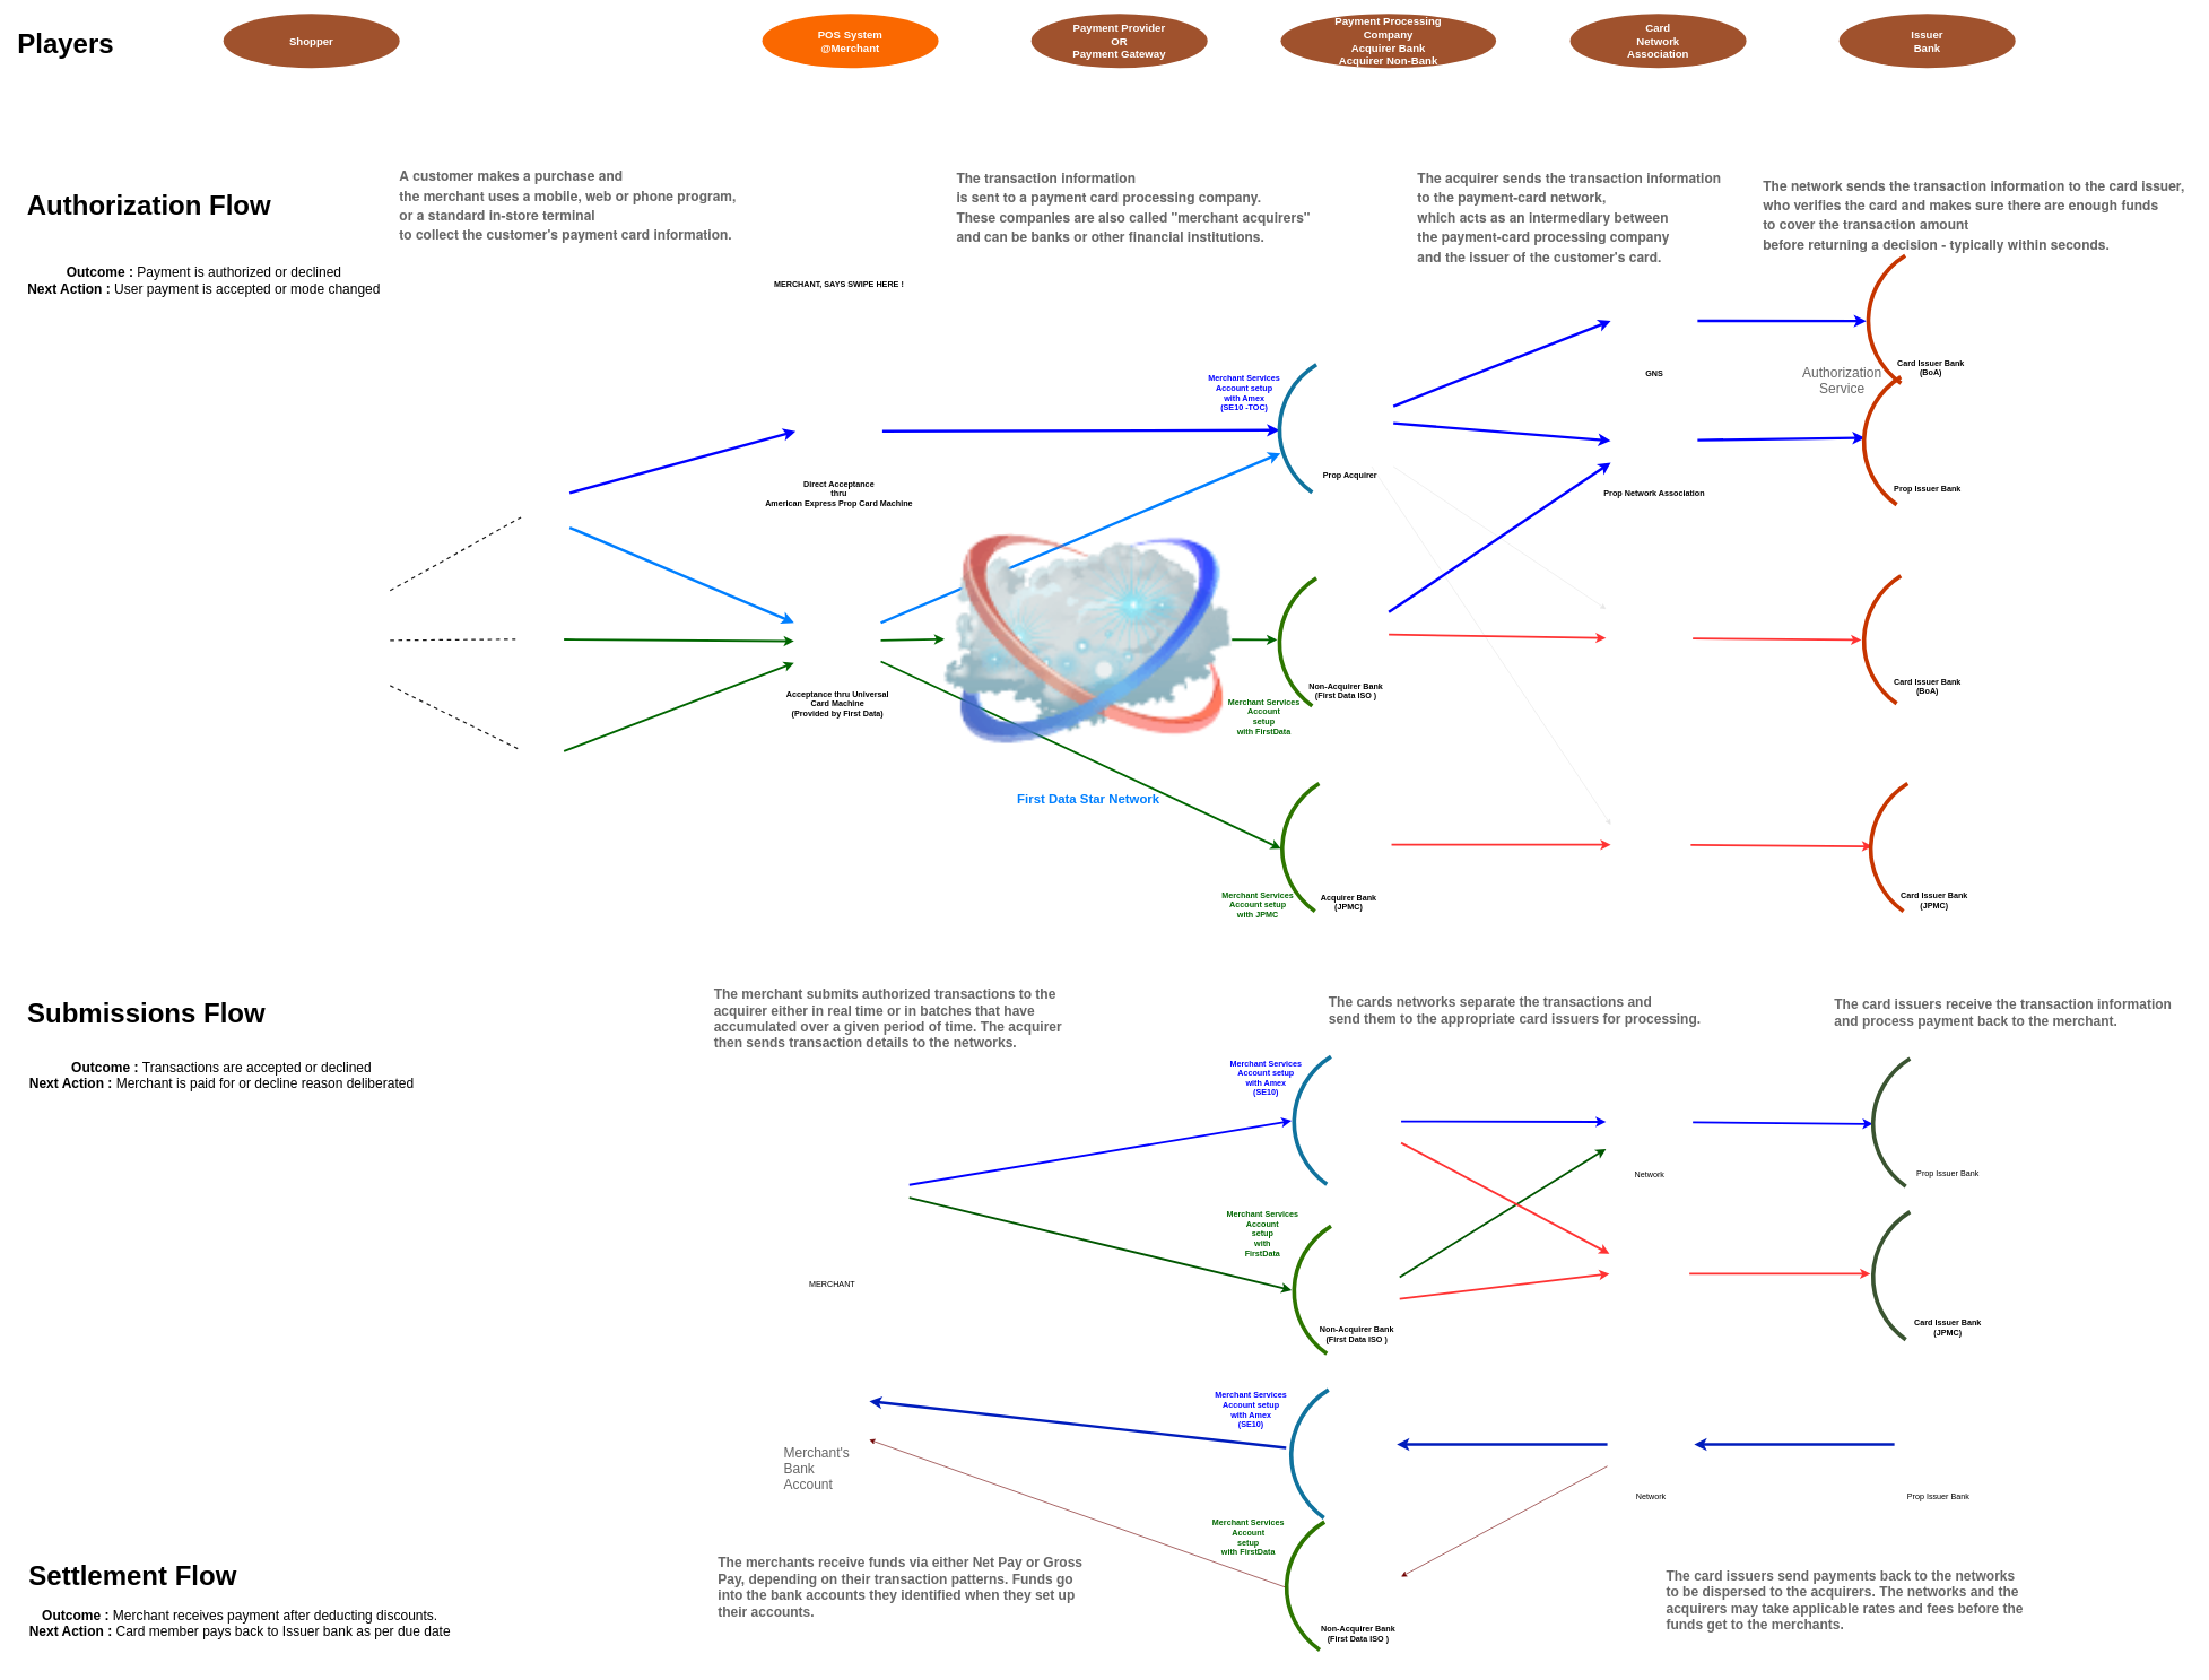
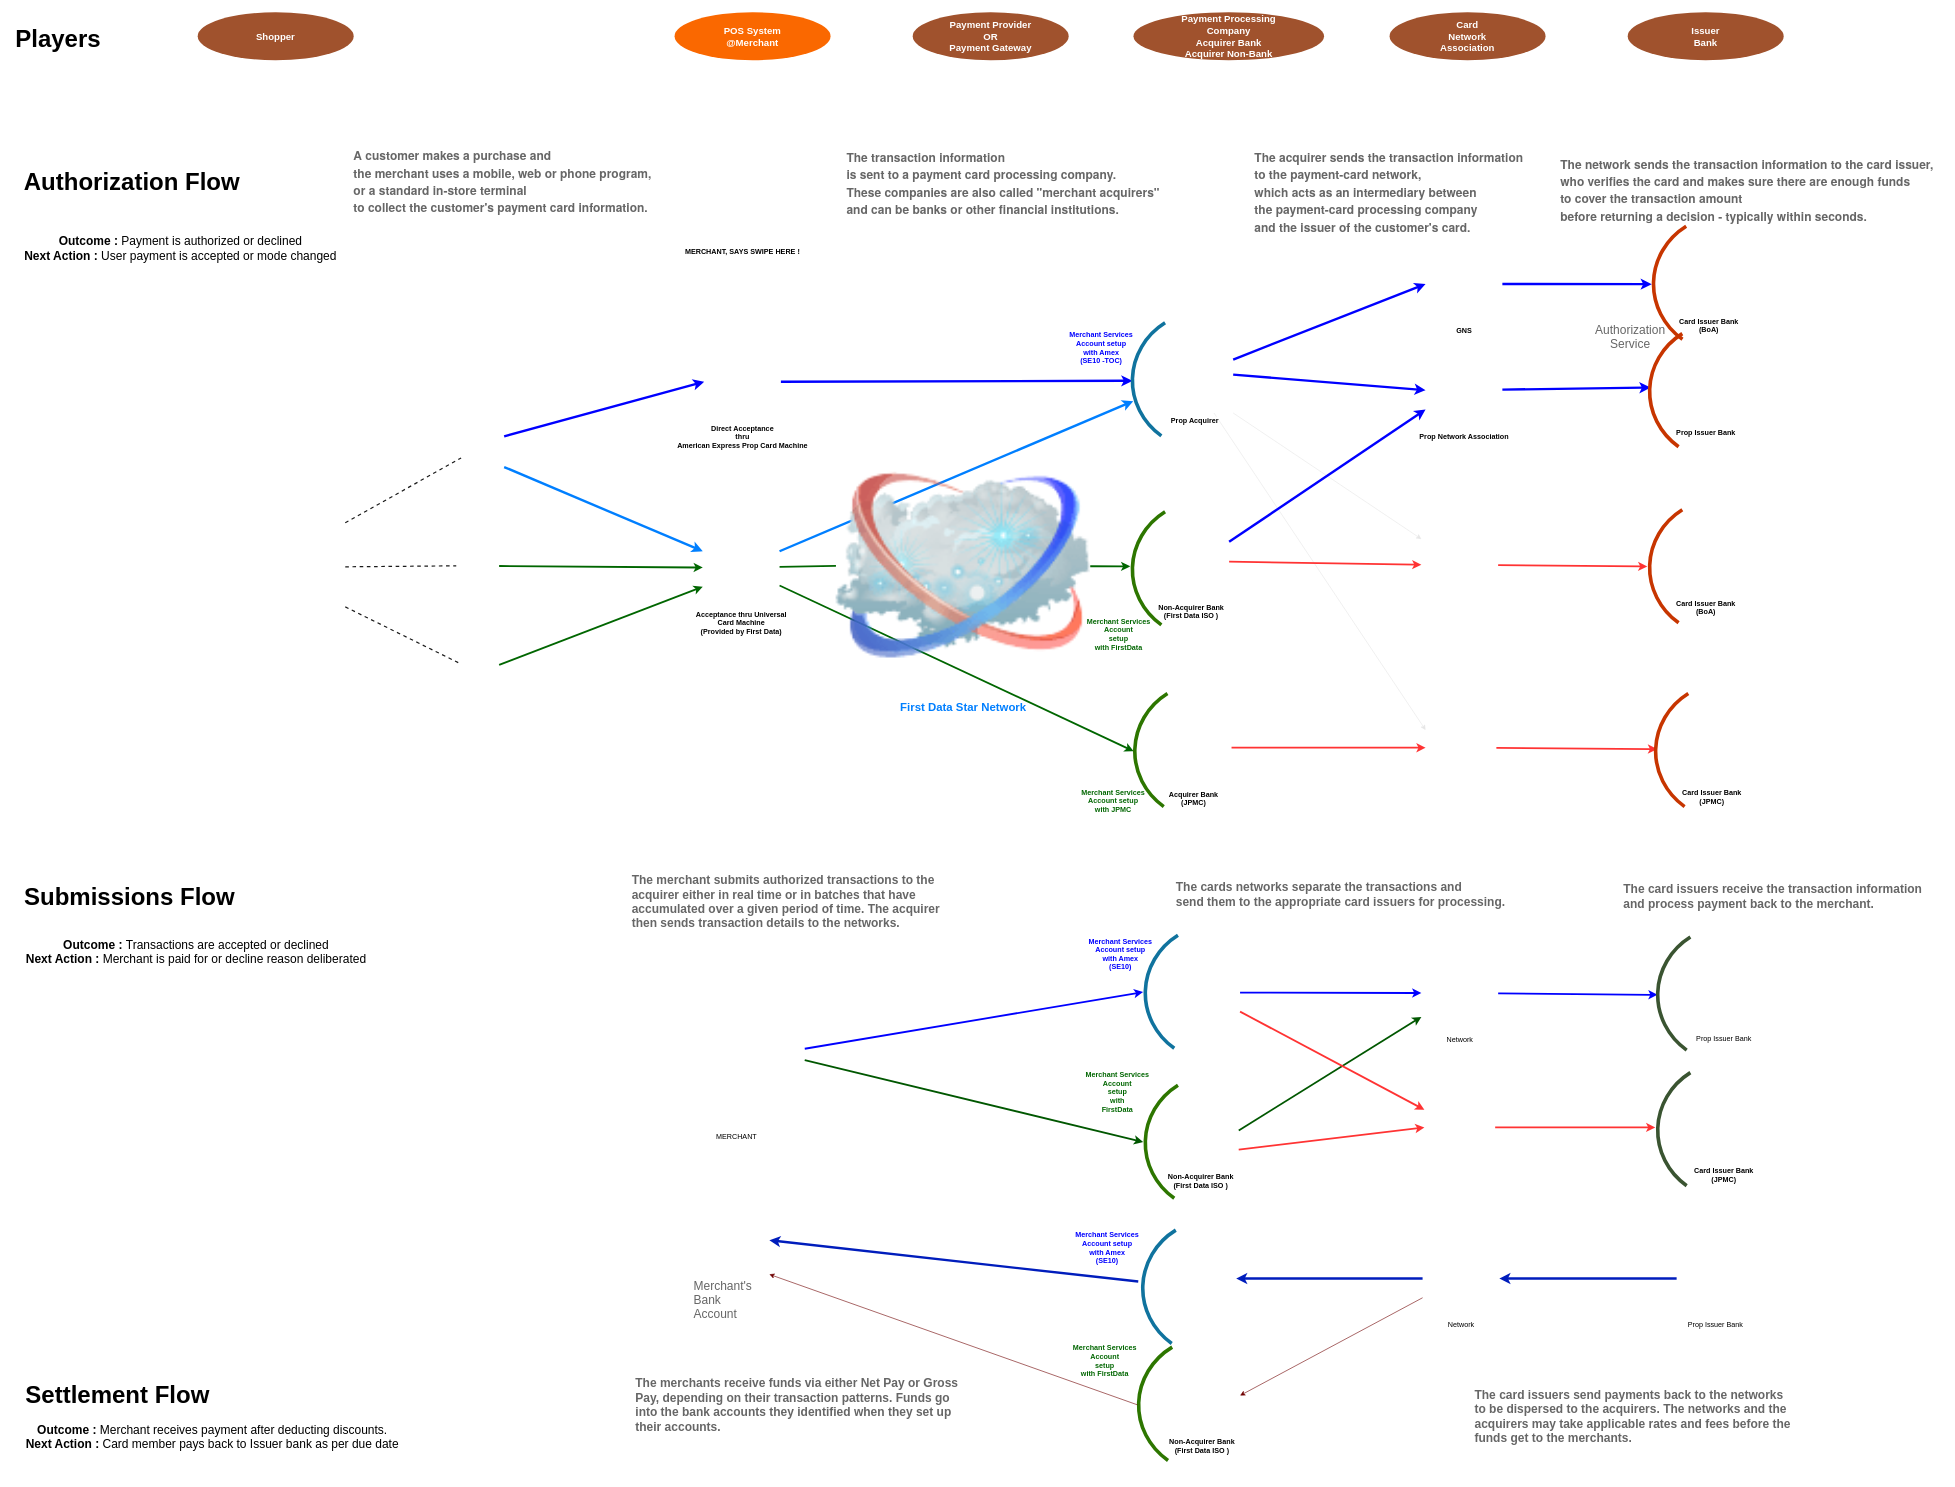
- <mxCell id="59" value="" style="edgeStyle=none;rounded=0;orthogonalLoop=1;jettySize=auto;html=1;entryX=0;entryY=0.5;entryDx=0;entryDy=0;strokeColor=#006600;strokeWidth=3;" parent="1" source="17" target="85" edge="1"><mxGeometry relative="1" as="geometry"><mxPoint x="1301.25" y="506" as="sourcePoint" /><mxPoint x="1917.25" y="506" as="targetPoint" /></mxGeometry></mxCell>
+ <mxCell id="59" value="" style="edgeStyle=none;rounded=0;orthogonalLoop=1;jettySize=auto;html=1;entryX=0;entryY=0.5;entryDx=0;entryDy=0;strokeColor=#006600;strokeWidth=3;endArrow=none;" parent="1" source="17" target="85" edge="1"><mxGeometry relative="1" as="geometry"><mxPoint x="1301.25" y="506" as="sourcePoint" /><mxPoint x="1917.25" y="506" as="targetPoint" /></mxGeometry></mxCell>
